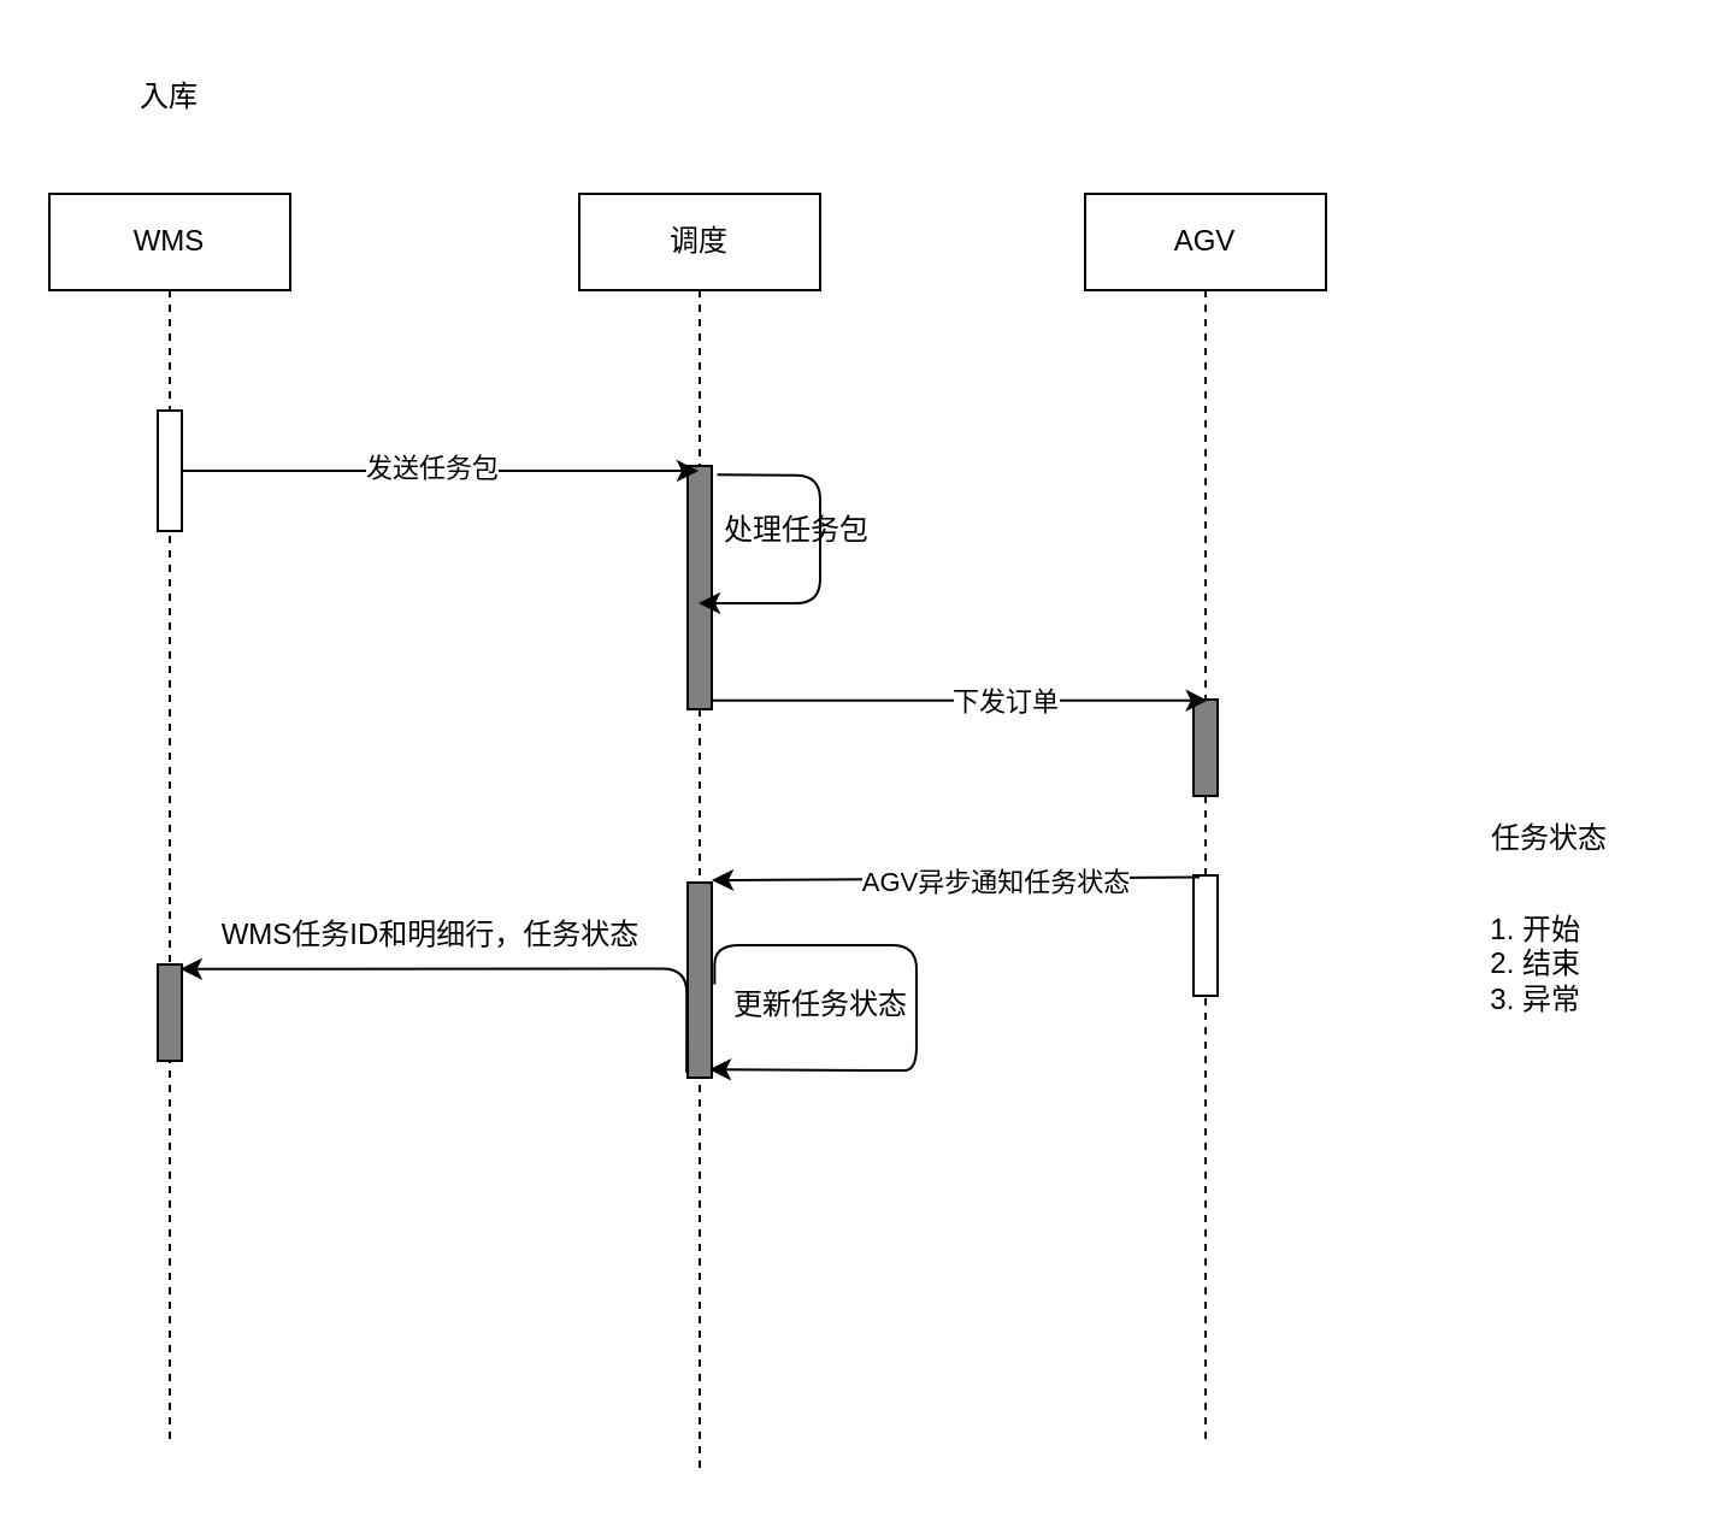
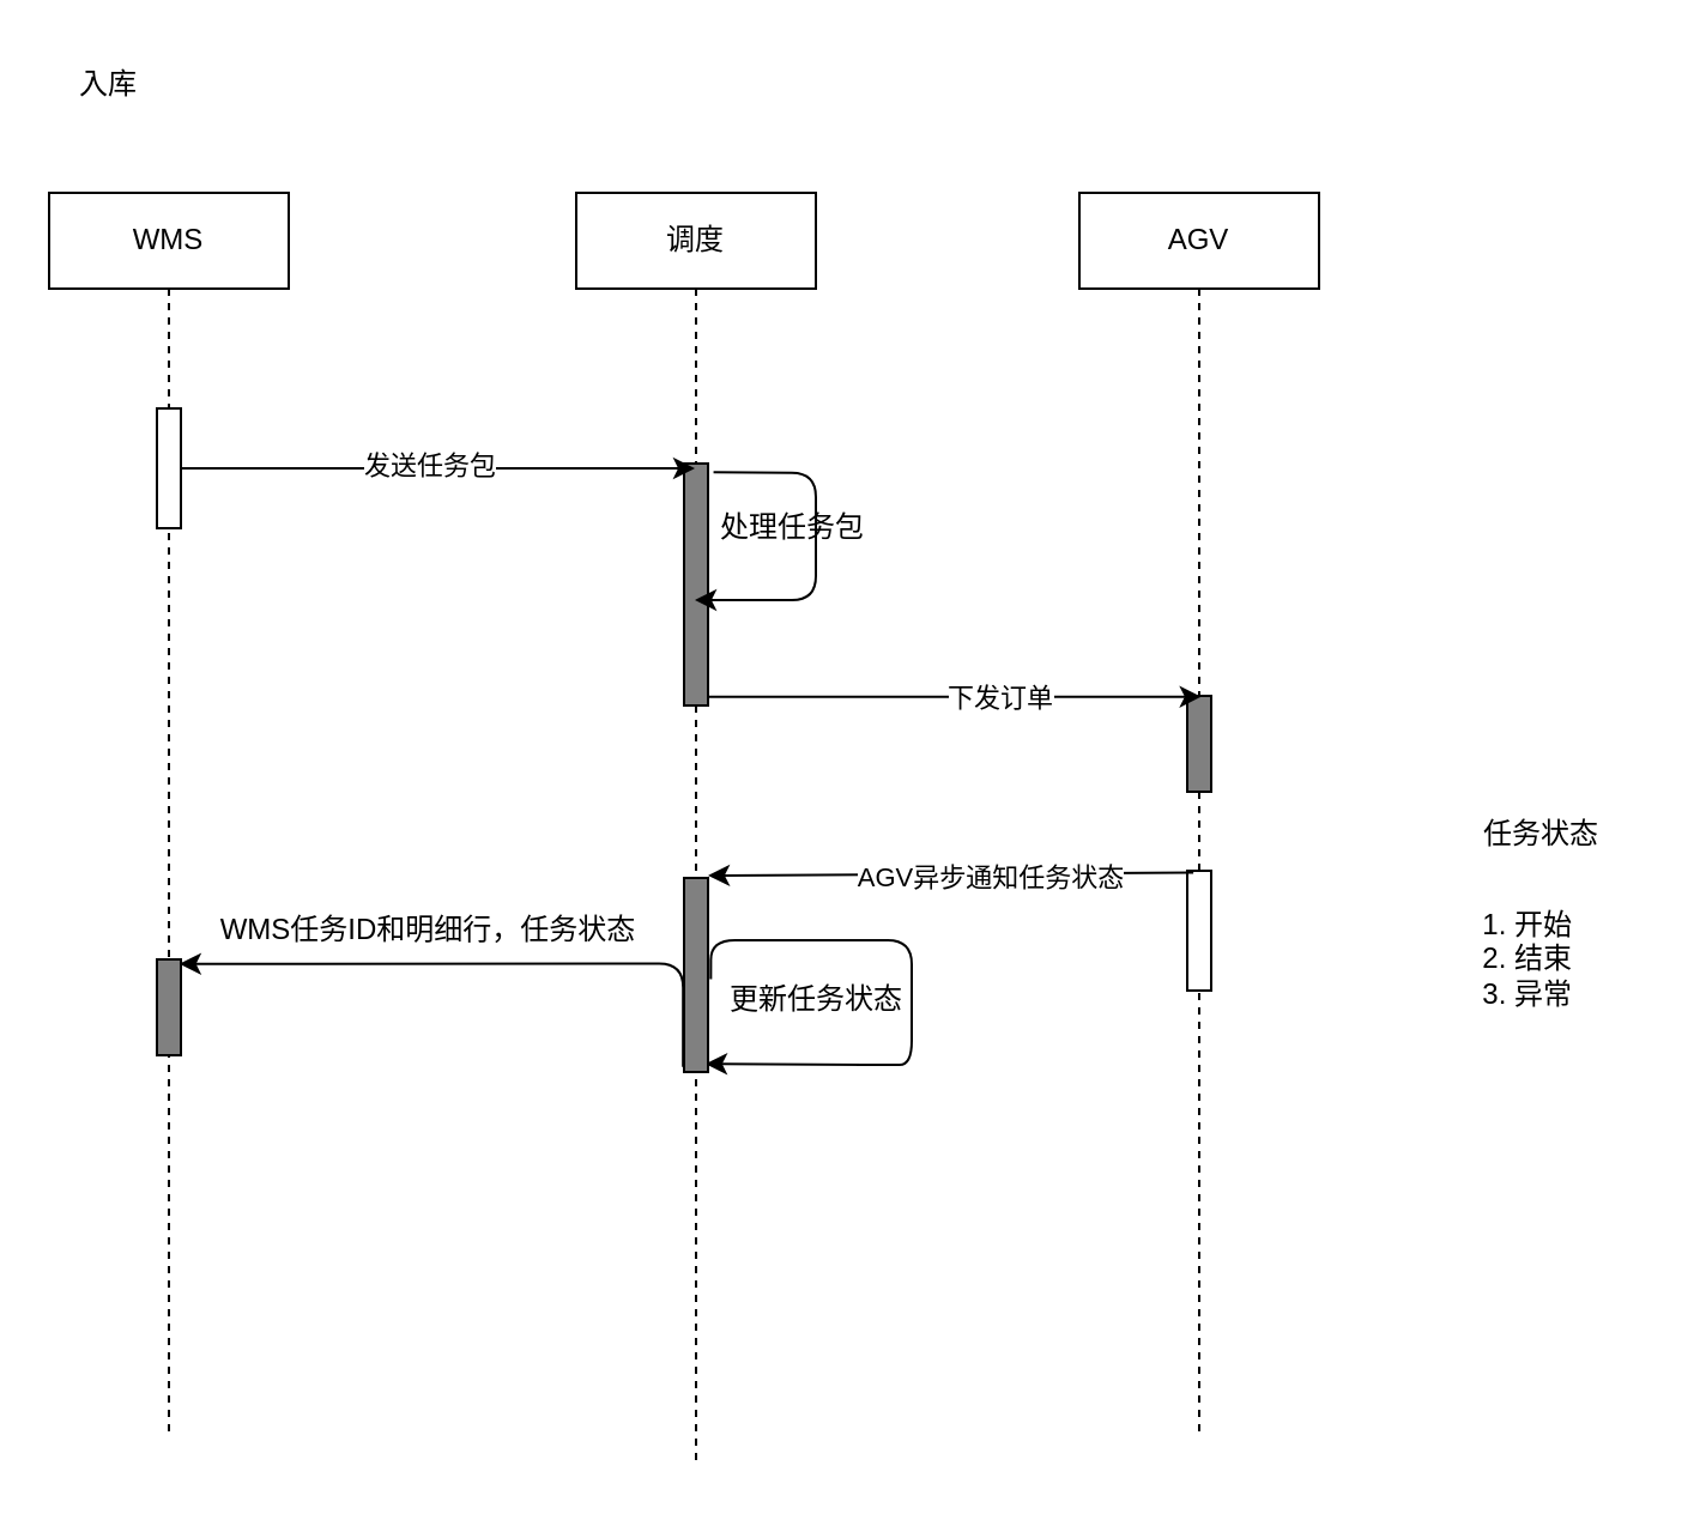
- <mxCell id="12" value="入库" style="text;html=1;strokeColor=none;fillColor=none;align=center;verticalAlign=middle;whiteSpace=wrap;rounded=0;" parent="1" vertex="1"><mxGeometry x="45" y="25" width="50" height="30" as="geometry" /></mxCell>
+ <mxCell id="12" value="入库" style="text;html=1;strokeColor=none;fillColor=none;align=center;verticalAlign=middle;whiteSpace=wrap;rounded=0;" parent="1" vertex="1"><mxGeometry x="20" y="20" width="50" height="30" as="geometry" /></mxCell>
